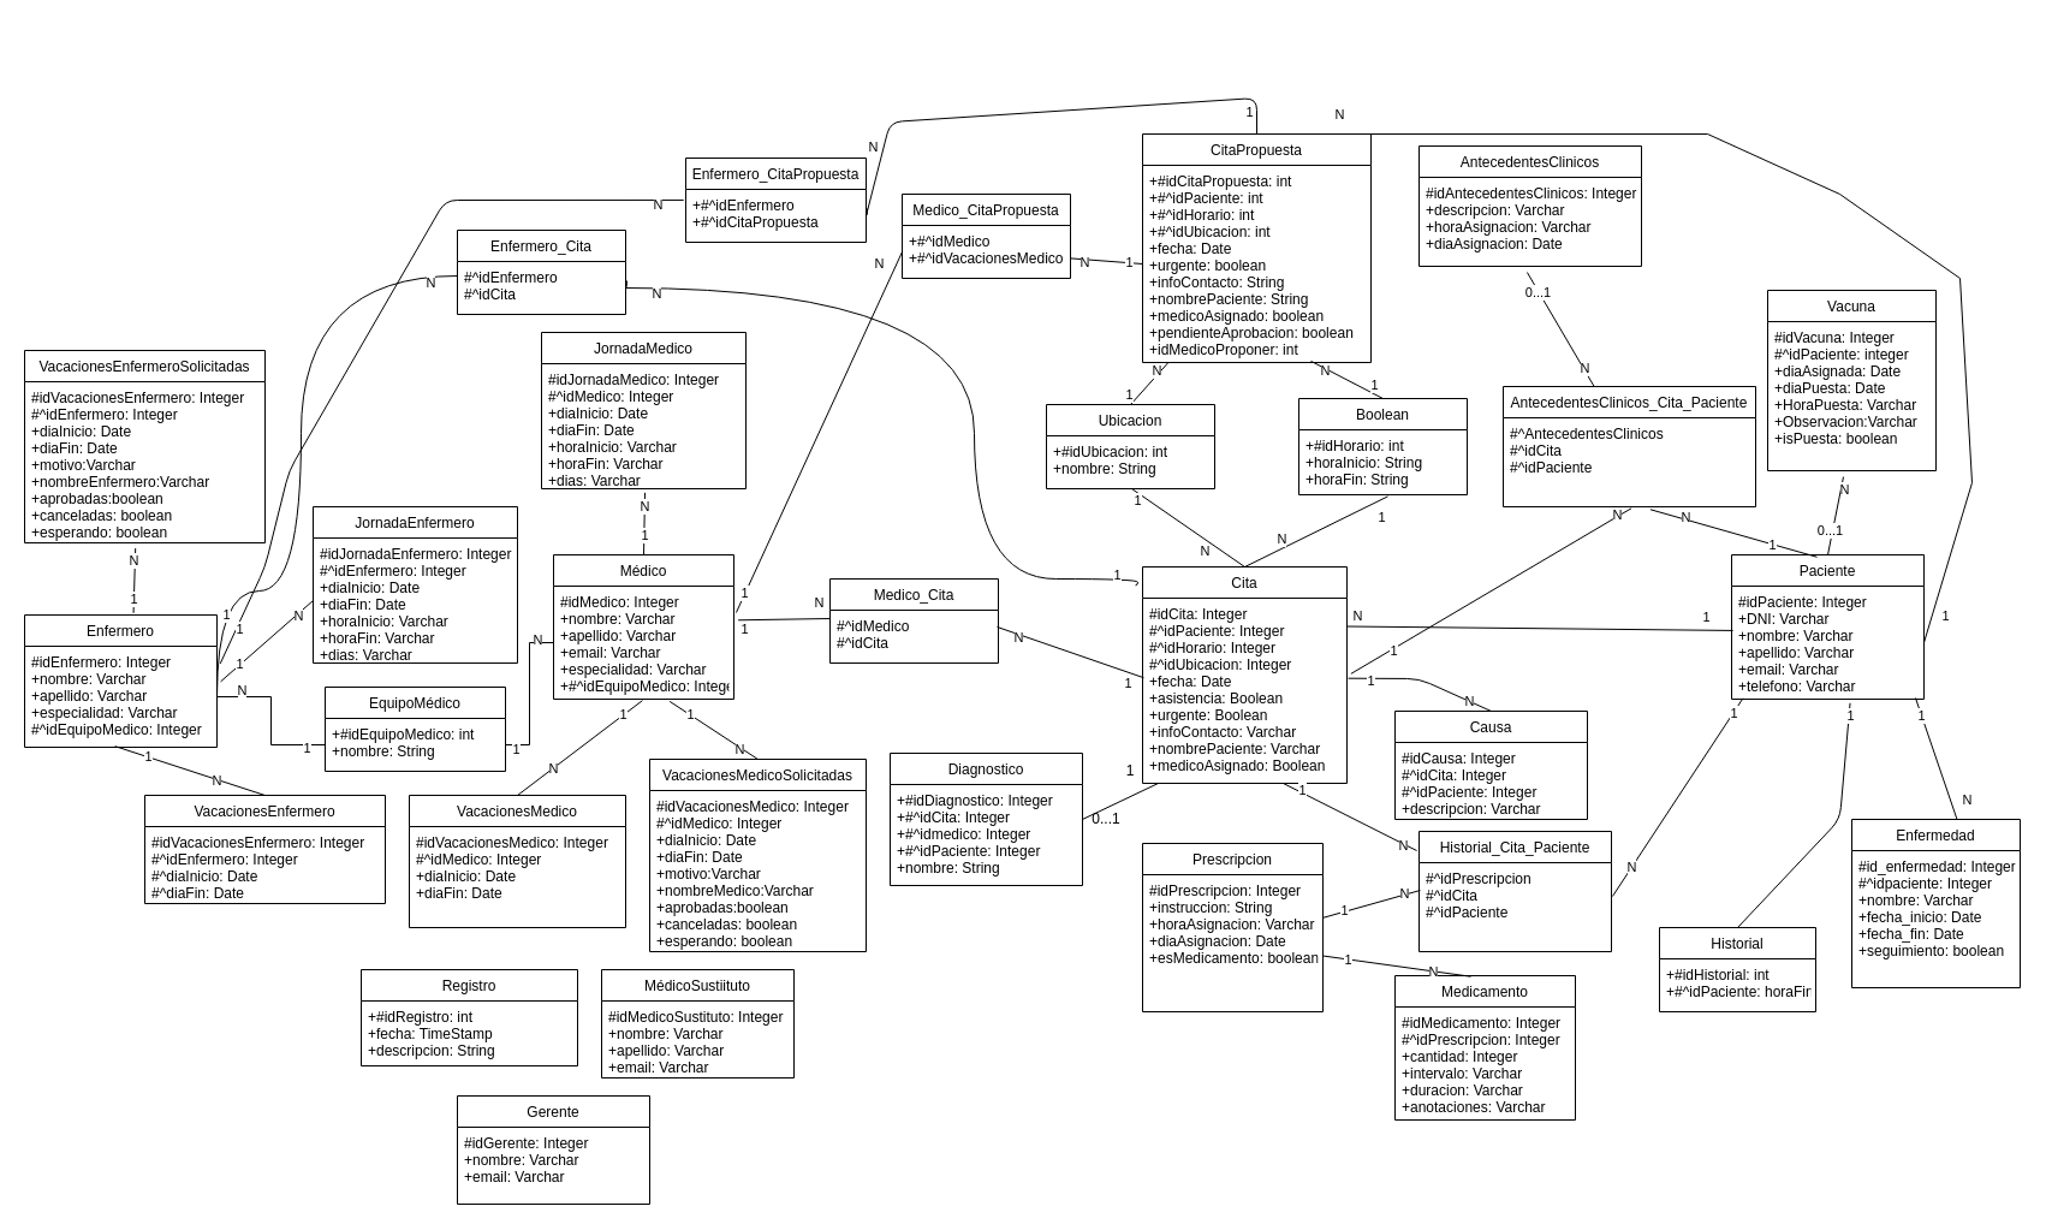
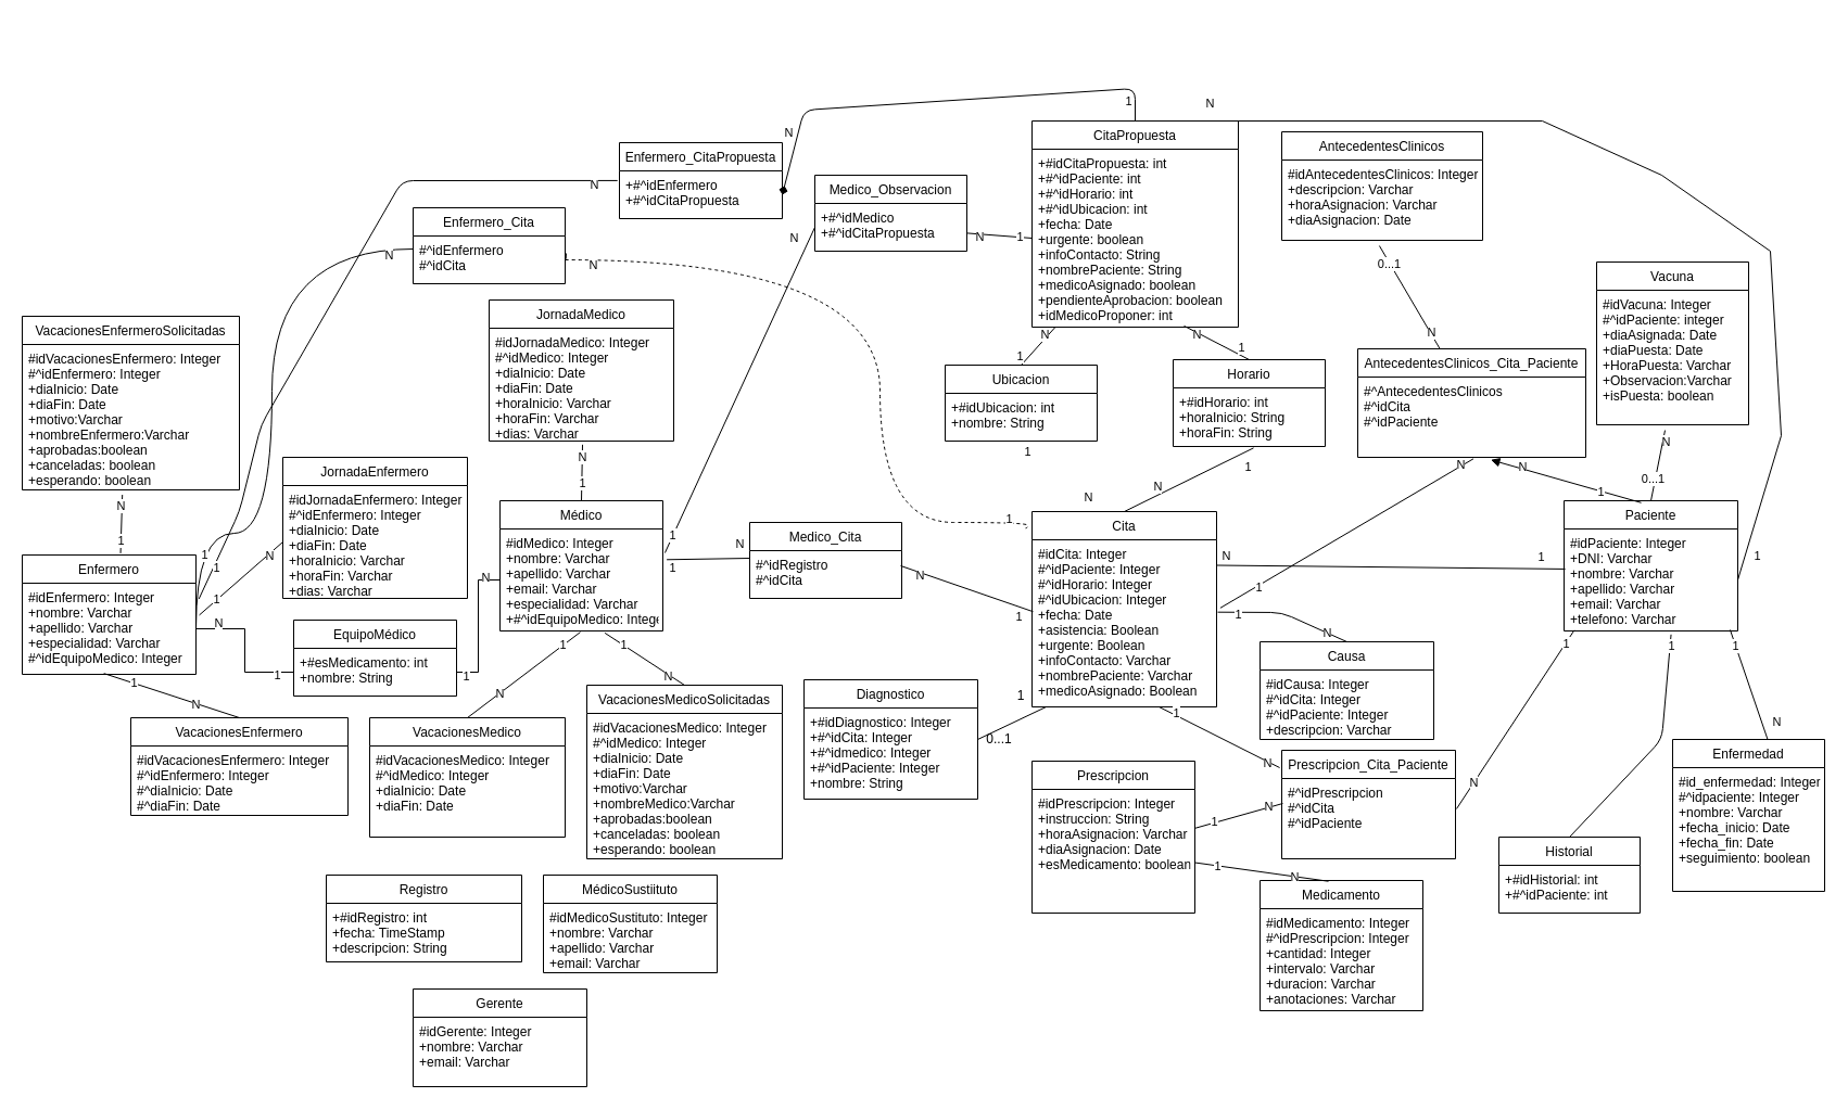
- <mxCell id="127" value="" style="endArrow=none;html=1;entryX=1;entryY=0.5;entryDx=0;entryDy=0;exitX=0.5;exitY=0;exitDx=0;exitDy=0;" parent="1" source="86" target="96" edge="1"><mxGeometry width="50" height="50" relative="1" as="geometry"><mxPoint x="1030" y="31" as="sourcePoint" /><mxPoint x="580" y="421" as="targetPoint" /><Array as="points"><mxPoint x="1045" y="81" /><mxPoint x="740" y="101" /></Array></mxGeometry></mxCell>
+ <mxCell id="127" value="" style="endArrow=diamond;html=1;entryX=1;entryY=0.5;entryDx=0;entryDy=0;exitX=0.5;exitY=0;exitDx=0;exitDy=0;" parent="1" source="86" target="96" edge="1"><mxGeometry width="50" height="50" relative="1" as="geometry"><mxPoint x="1030" y="31" as="sourcePoint" /><mxPoint x="580" y="421" as="targetPoint" /><Array as="points"><mxPoint x="1045" y="81" /><mxPoint x="740" y="101" /></Array></mxGeometry></mxCell>
- <mxCell id="98" value="Medico_CitaPropuesta" style="swimlane;fontStyle=0;childLayout=stackLayout;horizontal=1;startSize=26;fillColor=none;horizontalStack=0;resizeParent=1;resizeParentMax=0;resizeLast=0;collapsible=1;marginBottom=0;" parent="1" vertex="1"><mxGeometry x="750" y="161" width="140" height="70" as="geometry" /></mxCell>
+ <mxCell id="98" value="Medico_Observacion" style="swimlane;fontStyle=0;childLayout=stackLayout;horizontal=1;startSize=26;fillColor=none;horizontalStack=0;resizeParent=1;resizeParentMax=0;resizeLast=0;collapsible=1;marginBottom=0;" parent="1" vertex="1"><mxGeometry x="750" y="161" width="140" height="70" as="geometry" /></mxCell>
- <mxCell id="99" value="+#^idMedico&#10;+#^idVacacionesMedico" style="text;strokeColor=none;fillColor=none;align=left;verticalAlign=top;spacingLeft=4;spacingRight=4;overflow=hidden;rotatable=0;points=[[0,0.5],[1,0.5]];portConstraint=eastwest;" parent="98" vertex="1"><mxGeometry y="26" width="140" height="44" as="geometry" /></mxCell>
+ <mxCell id="99" value="+#^idMedico&#10;+#^idCitaPropuesta" style="text;strokeColor=none;fillColor=none;align=left;verticalAlign=top;spacingLeft=4;spacingRight=4;overflow=hidden;rotatable=0;points=[[0,0.5],[1,0.5]];portConstraint=eastwest;" parent="98" vertex="1"><mxGeometry y="26" width="140" height="44" as="geometry" /></mxCell>
- <mxCell id="93" style="edgeStyle=orthogonalEdgeStyle;curved=1;rounded=0;orthogonalLoop=1;jettySize=auto;html=1;exitX=1;exitY=0.5;exitDx=0;exitDy=0;entryX=-0.035;entryY=0.085;entryDx=0;entryDy=0;entryPerimeter=0;endArrow=none;endFill=0;" parent="1" source="89" target="39" edge="1"><mxGeometry relative="1" as="geometry"><Array as="points"><mxPoint x="810" y="239" /><mxPoint x="810" y="481" /><mxPoint x="946" y="481" /><mxPoint x="946" y="486" /></Array></mxGeometry></mxCell>
+ <mxCell id="93" style="edgeStyle=orthogonalEdgeStyle;curved=1;rounded=0;orthogonalLoop=1;jettySize=auto;html=1;exitX=1;exitY=0.5;exitDx=0;exitDy=0;entryX=-0.035;entryY=0.085;entryDx=0;entryDy=0;entryPerimeter=0;endArrow=none;endFill=0;dashed=1;" parent="1" source="89" target="39" edge="1"><mxGeometry relative="1" as="geometry"><Array as="points"><mxPoint x="810" y="239" /><mxPoint x="810" y="481" /><mxPoint x="946" y="481" /><mxPoint x="946" y="486" /></Array></mxGeometry></mxCell>
- <mxCell id="68" value="Boolean" style="swimlane;fontStyle=0;childLayout=stackLayout;horizontal=1;startSize=26;fillColor=none;horizontalStack=0;resizeParent=1;resizeParentMax=0;resizeLast=0;collapsible=1;marginBottom=0;" parent="1" vertex="1"><mxGeometry x="1080" y="331" width="140" height="80" as="geometry" /></mxCell>
+ <mxCell id="68" value="Horario" style="swimlane;fontStyle=0;childLayout=stackLayout;horizontal=1;startSize=26;fillColor=none;horizontalStack=0;resizeParent=1;resizeParentMax=0;resizeLast=0;collapsible=1;marginBottom=0;" parent="1" vertex="1"><mxGeometry x="1080" y="331" width="140" height="80" as="geometry" /></mxCell>
- <mxCell id="115" value="" style="endArrow=none;html=1;entryX=0.583;entryY=1.031;entryDx=0;entryDy=0;entryPerimeter=0;exitX=0.444;exitY=0.015;exitDx=0;exitDy=0;exitPerimeter=0;" parent="1" source="43" target="111" edge="1"><mxGeometry width="50" height="50" relative="1" as="geometry"><mxPoint x="1450" y="391" as="sourcePoint" /><mxPoint x="1500" y="341" as="targetPoint" /></mxGeometry></mxCell>
+ <mxCell id="115" value="" style="endArrow=block;html=1;entryX=0.583;entryY=1.031;entryDx=0;entryDy=0;entryPerimeter=0;exitX=0.444;exitY=0.015;exitDx=0;exitDy=0;exitPerimeter=0;" parent="1" source="43" target="111" edge="1"><mxGeometry width="50" height="50" relative="1" as="geometry"><mxPoint x="1450" y="391" as="sourcePoint" /><mxPoint x="1500" y="341" as="targetPoint" /></mxGeometry></mxCell>
- <mxCell id="38" value="" style="endArrow=none;html=1;exitX=0.5;exitY=0;exitDx=0;exitDy=0;entryX=0.507;entryY=1;entryDx=0;entryDy=0;entryPerimeter=0;" parent="1" source="39" target="37" edge="1"><mxGeometry width="50" height="50" relative="1" as="geometry"><mxPoint x="980" y="431" as="sourcePoint" /><mxPoint x="980" y="351" as="targetPoint" /></mxGeometry></mxCell>
- <mxCell id="46" value="#^idMedico&#10;#^idCita" style="text;strokeColor=none;fillColor=none;align=left;verticalAlign=top;spacingLeft=4;spacingRight=4;overflow=hidden;rotatable=0;points=[[0,0.5],[1,0.5]];portConstraint=eastwest;" parent="45" vertex="1"><mxGeometry y="26" width="140" height="44" as="geometry" /></mxCell>
+ <mxCell id="46" value="#^idRegistro&#10;#^idCita" style="text;strokeColor=none;fillColor=none;align=left;verticalAlign=top;spacingLeft=4;spacingRight=4;overflow=hidden;rotatable=0;points=[[0,0.5],[1,0.5]];portConstraint=eastwest;" parent="45" vertex="1"><mxGeometry y="26" width="140" height="44" as="geometry" /></mxCell>
- <mxCell id="83" value="+#idEquipoMedico: int&#10;+nombre: String&#10;" style="text;strokeColor=none;fillColor=none;align=left;verticalAlign=top;spacingLeft=4;spacingRight=4;overflow=hidden;rotatable=0;points=[[0,0.5],[1,0.5]];portConstraint=eastwest;" parent="82" vertex="1"><mxGeometry y="26" width="150" height="44" as="geometry" /></mxCell>
+ <mxCell id="83" value="+#esMedicamento: int&#10;+nombre: String&#10;" style="text;strokeColor=none;fillColor=none;align=left;verticalAlign=top;spacingLeft=4;spacingRight=4;overflow=hidden;rotatable=0;points=[[0,0.5],[1,0.5]];portConstraint=eastwest;" parent="82" vertex="1"><mxGeometry y="26" width="150" height="44" as="geometry" /></mxCell>
- <mxCell id="70" value="Historial_Cita_Paciente" style="swimlane;fontStyle=0;childLayout=stackLayout;horizontal=1;startSize=26;fillColor=none;horizontalStack=0;resizeParent=1;resizeParentMax=0;resizeLast=0;collapsible=1;marginBottom=0;" parent="1" vertex="1"><mxGeometry x="1180" y="691" width="160" height="100" as="geometry" /></mxCell>
+ <mxCell id="70" value="Prescripcion_Cita_Paciente" style="swimlane;fontStyle=0;childLayout=stackLayout;horizontal=1;startSize=26;fillColor=none;horizontalStack=0;resizeParent=1;resizeParentMax=0;resizeLast=0;collapsible=1;marginBottom=0;" parent="1" vertex="1"><mxGeometry x="1180" y="691" width="160" height="100" as="geometry" /></mxCell>
- <mxCell id="52" value="+#idHistorial: int&#10;+#^idPaciente: horaFin&#10;" style="text;strokeColor=none;fillColor=none;align=left;verticalAlign=top;spacingLeft=4;spacingRight=4;overflow=hidden;rotatable=0;points=[[0,0.5],[1,0.5]];portConstraint=eastwest;" parent="51" vertex="1"><mxGeometry y="26" width="130" height="44" as="geometry" /></mxCell>
+ <mxCell id="52" value="+#idHistorial: int&#10;+#^idPaciente: int&#10;" style="text;strokeColor=none;fillColor=none;align=left;verticalAlign=top;spacingLeft=4;spacingRight=4;overflow=hidden;rotatable=0;points=[[0,0.5],[1,0.5]];portConstraint=eastwest;" parent="51" vertex="1"><mxGeometry y="26" width="130" height="44" as="geometry" /></mxCell>
